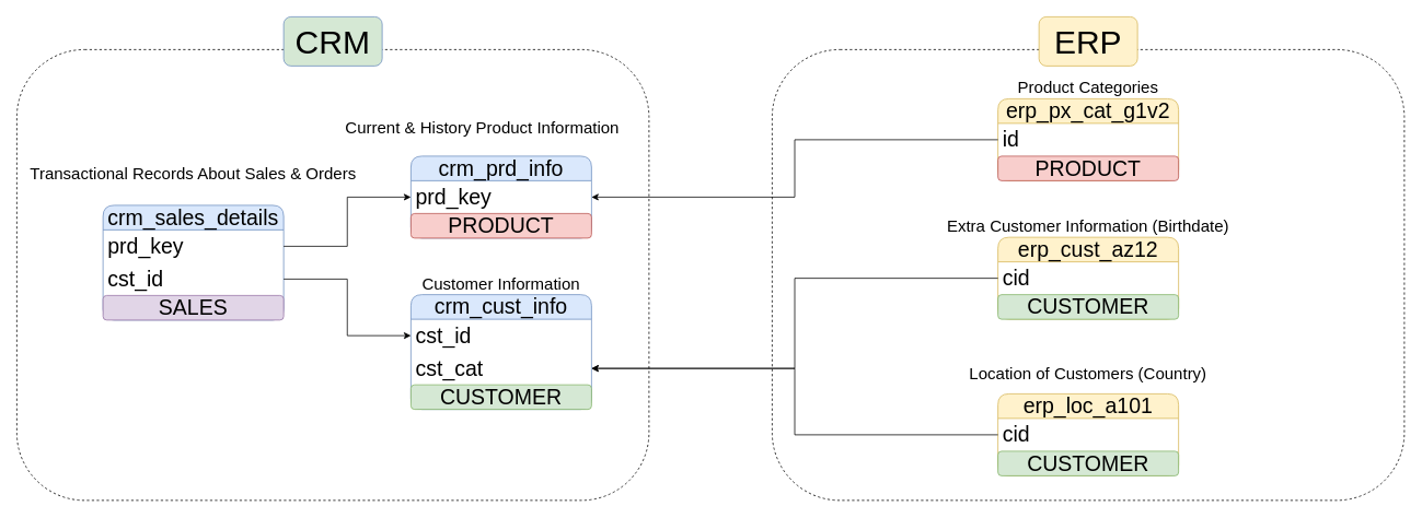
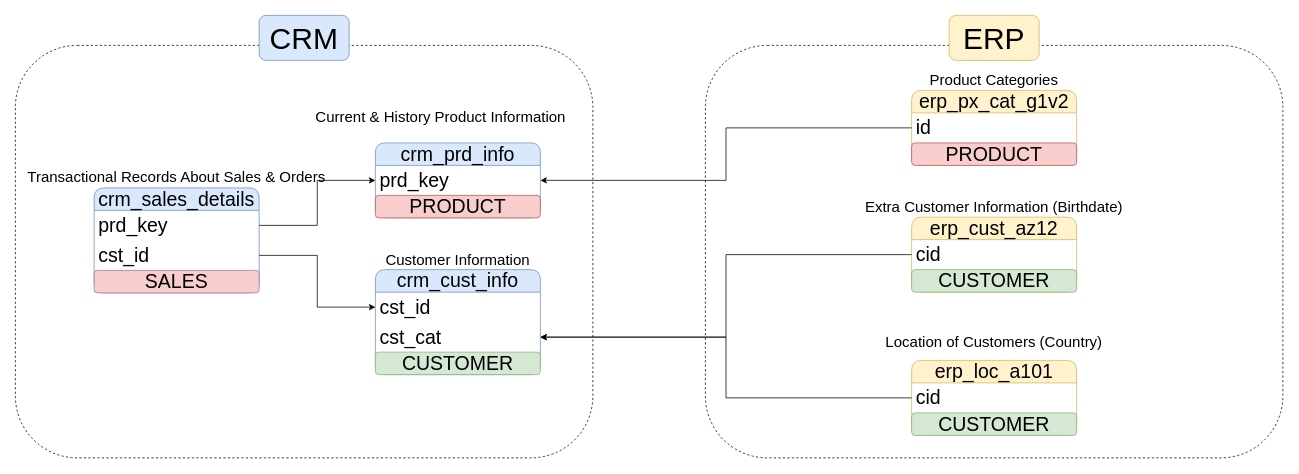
- <mxCell id="35" value="&lt;font style=&quot;font-size: 40px;&quot;&gt;CRM&lt;/font&gt;" style="rounded=1;whiteSpace=wrap;html=1;fillColor=#d5e8d4;strokeColor=#6c8ebf;" parent="1" vertex="1"><mxGeometry x="345" y="20" width="120" height="60" as="geometry" /></mxCell>
+ <mxCell id="35" value="&lt;font style=&quot;font-size: 40px;&quot;&gt;CRM&lt;/font&gt;" style="rounded=1;whiteSpace=wrap;html=1;fillColor=#dae8fc;strokeColor=#6c8ebf;" parent="1" vertex="1"><mxGeometry x="345" y="20" width="120" height="60" as="geometry" /></mxCell>
- <mxCell id="17" value="&lt;font style=&quot;font-size: 20px;&quot;&gt;Transactional Records About Sales &amp;amp; Orders&lt;/font&gt;" style="text;html=1;align=center;verticalAlign=middle;whiteSpace=wrap;rounded=0;" parent="1" vertex="1"><mxGeometry x="30" y="195" width="410" height="30" as="geometry" /></mxCell>
+ <mxCell id="17" value="&lt;font style=&quot;font-size: 20px;&quot;&gt;Transactional Records About Sales &amp;amp; Orders&lt;/font&gt;" style="text;html=1;align=center;verticalAlign=middle;whiteSpace=wrap;rounded=0;" parent="1" vertex="1"><mxGeometry x="30" y="220" width="410" height="30" as="geometry" /></mxCell>
- <mxCell id="16" value="&lt;span style=&quot;font-size: 26px;&quot;&gt;SALES&lt;/span&gt;" style="rounded=1;whiteSpace=wrap;html=1;fillColor=#e1d5e7;strokeColor=#9673a6;" vertex="1" parent="13"><mxGeometry y="110" width="220" height="30" as="geometry" /></mxCell>
+ <mxCell id="16" value="&lt;span style=&quot;font-size: 26px;&quot;&gt;SALES&lt;/span&gt;" style="rounded=1;whiteSpace=wrap;html=1;fillColor=#f8cecc;strokeColor=#9673a6;" vertex="1" parent="13"><mxGeometry y="110" width="220" height="30" as="geometry" /></mxCell>
